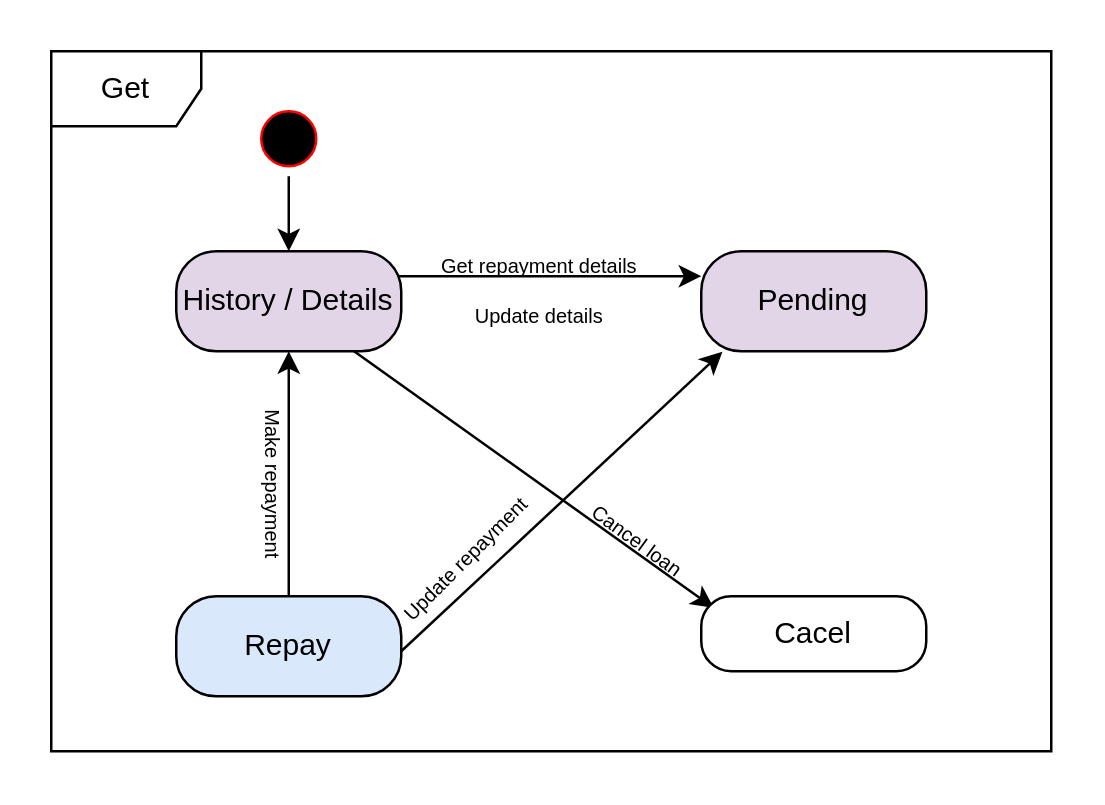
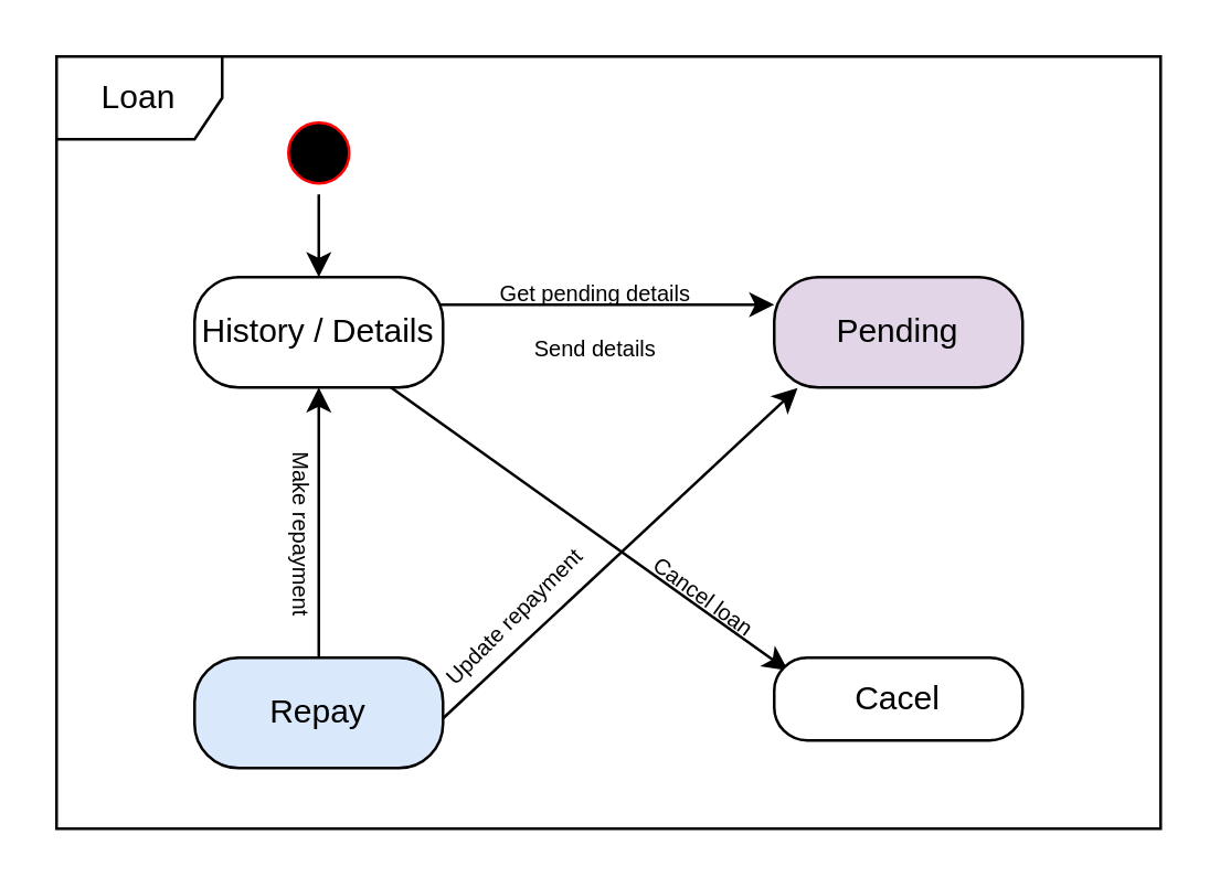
- <mxCell id="2" value="Get" style="shape=umlFrame;whiteSpace=wrap;html=1;pointerEvents=0;" parent="1" vertex="1"><mxGeometry x="20" y="20" width="400" height="280" as="geometry" /></mxCell>
+ <mxCell id="2" value="Loan" style="shape=umlFrame;whiteSpace=wrap;html=1;pointerEvents=0;" parent="1" vertex="1"><mxGeometry x="20" y="20" width="400" height="280" as="geometry" /></mxCell>
- <mxCell id="7" value="&lt;span style=&quot;font-size: 8px;&quot;&gt;Get repayment details&lt;/span&gt;" style="text;html=1;align=center;verticalAlign=middle;resizable=0;points=[];autosize=1;strokeColor=none;fillColor=none;" parent="1" vertex="1"><mxGeometry x="170" y="90" width="90" height="30" as="geometry" /></mxCell>
+ <mxCell id="7" value="&lt;span style=&quot;font-size: 8px;&quot;&gt;Get pending details&lt;/span&gt;" style="text;html=1;align=center;verticalAlign=middle;resizable=0;points=[];autosize=1;strokeColor=none;fillColor=none;" parent="1" vertex="1"><mxGeometry x="170" y="90" width="90" height="30" as="geometry" /></mxCell>
- <mxCell id="14" value="History / Details" style="rounded=1;whiteSpace=wrap;html=1;arcSize=40;fillColor=#e1d5e7;" parent="1" vertex="1"><mxGeometry x="70" y="100" width="90" height="40" as="geometry" /></mxCell>
+ <mxCell id="14" value="History / Details" style="rounded=1;whiteSpace=wrap;html=1;arcSize=40;" parent="1" vertex="1"><mxGeometry x="70" y="100" width="90" height="40" as="geometry" /></mxCell>
- <mxCell id="9" value="&lt;span style=&quot;font-size: 8px;&quot;&gt;Update details&lt;/span&gt;" style="text;html=1;align=center;verticalAlign=middle;resizable=0;points=[];autosize=1;strokeColor=none;fillColor=none;" parent="1" vertex="1"><mxGeometry x="180" y="110" width="70" height="30" as="geometry" /></mxCell>
+ <mxCell id="9" value="&lt;span style=&quot;font-size: 8px;&quot;&gt;Send details&lt;/span&gt;" style="text;html=1;align=center;verticalAlign=middle;resizable=0;points=[];autosize=1;strokeColor=none;fillColor=none;" parent="1" vertex="1"><mxGeometry x="180" y="110" width="70" height="30" as="geometry" /></mxCell>
